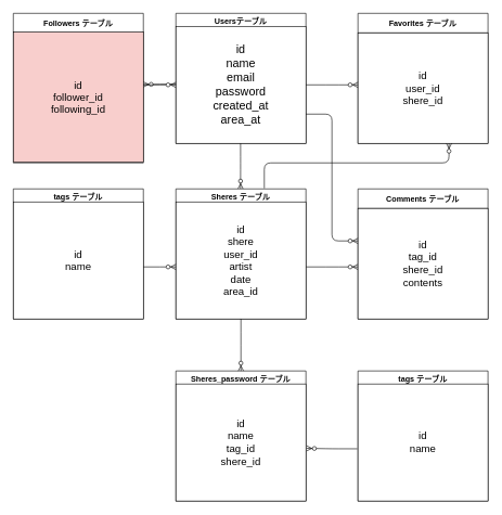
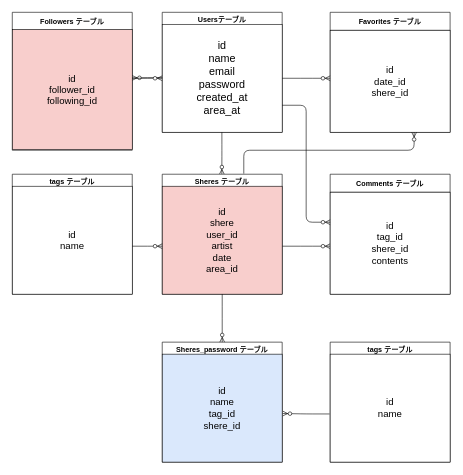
- <mxCell id="10" value="&lt;font size=&quot;3&quot;&gt;id&lt;br&gt;user_id&lt;br&gt;shere_id&lt;br&gt;&lt;/font&gt;" style="rounded=0;whiteSpace=wrap;html=1;" parent="9" vertex="1"><mxGeometry y="30" width="200" height="170" as="geometry" /></mxCell>
+ <mxCell id="10" value="&lt;font size=&quot;3&quot;&gt;id&lt;br&gt;date_id&lt;br&gt;shere_id&lt;br&gt;&lt;/font&gt;" style="rounded=0;whiteSpace=wrap;html=1;" parent="9" vertex="1"><mxGeometry y="30" width="200" height="170" as="geometry" /></mxCell>
- <mxCell id="8" value="&lt;font size=&quot;3&quot;&gt;id&lt;br&gt;shere&lt;br&gt;user_id&lt;br&gt;artist&lt;br&gt;date&lt;br&gt;area_id&lt;br&gt;&lt;/font&gt;" style="rounded=0;whiteSpace=wrap;html=1;" parent="7" vertex="1"><mxGeometry y="20" width="200" height="180" as="geometry" /></mxCell>
+ <mxCell id="8" value="&lt;font size=&quot;3&quot;&gt;id&lt;br&gt;shere&lt;br&gt;user_id&lt;br&gt;artist&lt;br&gt;date&lt;br&gt;area_id&lt;br&gt;&lt;/font&gt;" style="rounded=0;whiteSpace=wrap;html=1;fillColor=#f8cecc;" parent="7" vertex="1"><mxGeometry y="20" width="200" height="180" as="geometry" /></mxCell>
- <mxCell id="23" value="&lt;font size=&quot;3&quot;&gt;id&lt;br&gt;name&lt;br&gt;tag_id&lt;br&gt;shere_id&lt;br&gt;&lt;/font&gt;" style="rounded=0;whiteSpace=wrap;html=1;" parent="22" vertex="1"><mxGeometry y="20" width="200" height="180" as="geometry" /></mxCell>
+ <mxCell id="23" value="&lt;font size=&quot;3&quot;&gt;id&lt;br&gt;name&lt;br&gt;tag_id&lt;br&gt;shere_id&lt;br&gt;&lt;/font&gt;" style="rounded=0;whiteSpace=wrap;html=1;fillColor=#dae8fc;" parent="22" vertex="1"><mxGeometry y="20" width="200" height="180" as="geometry" /></mxCell>
